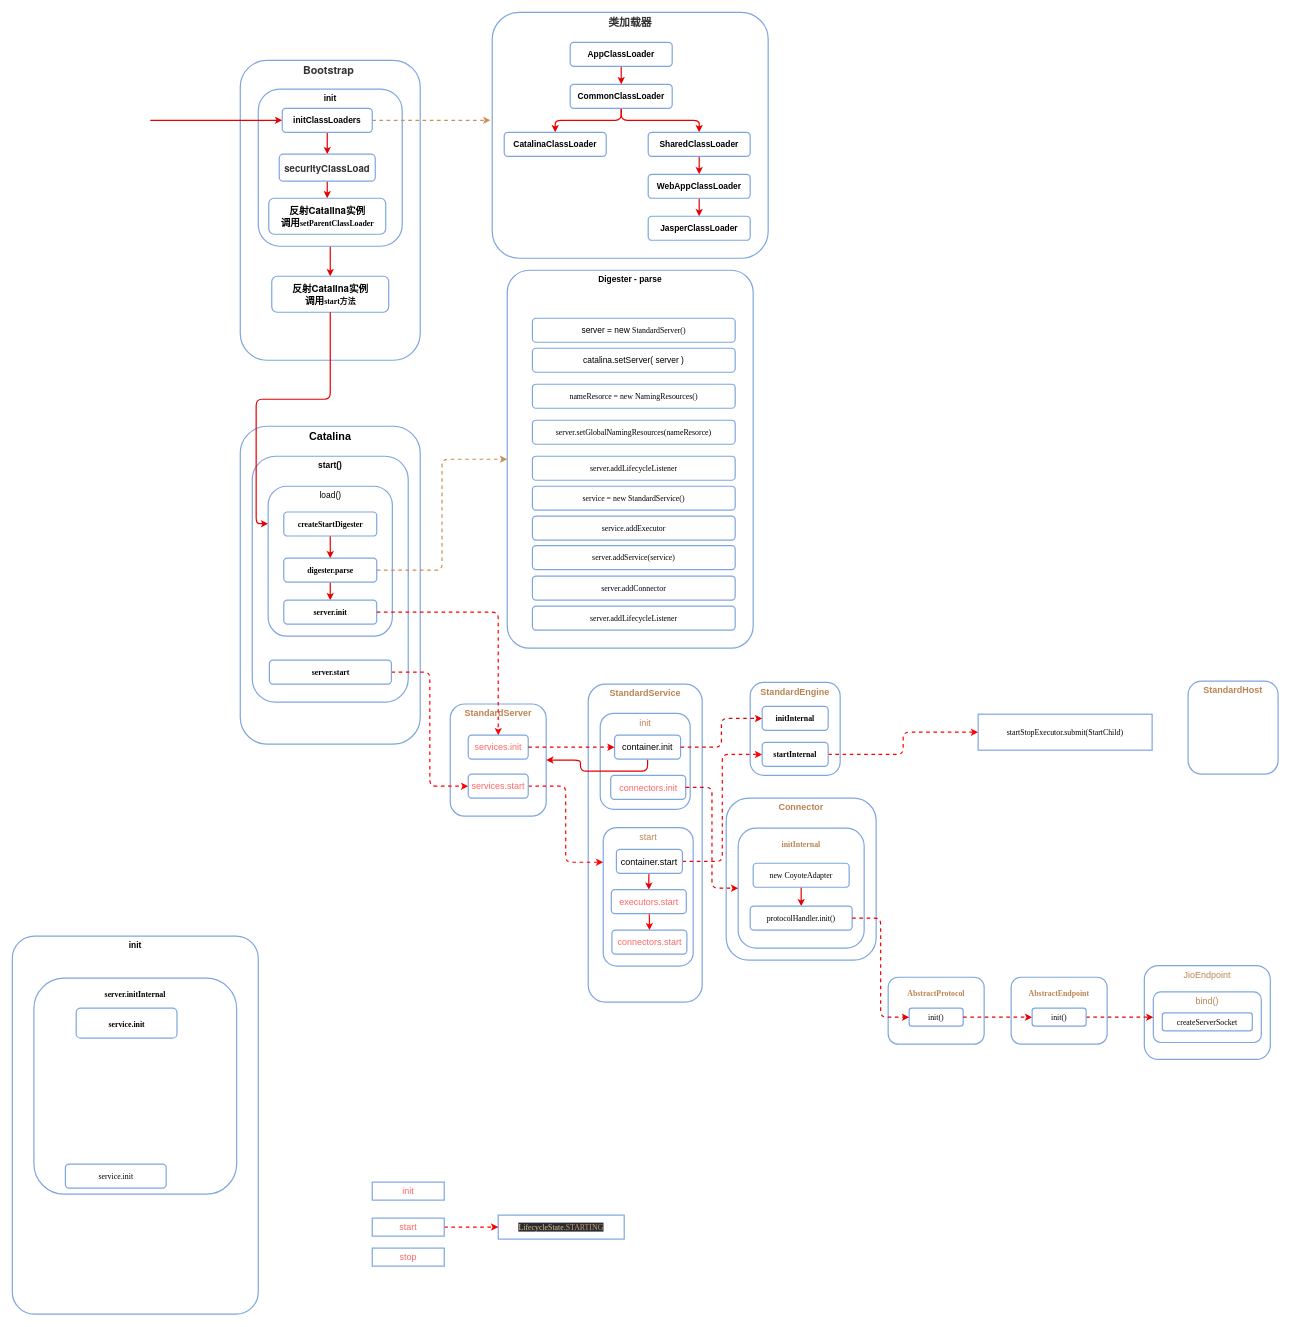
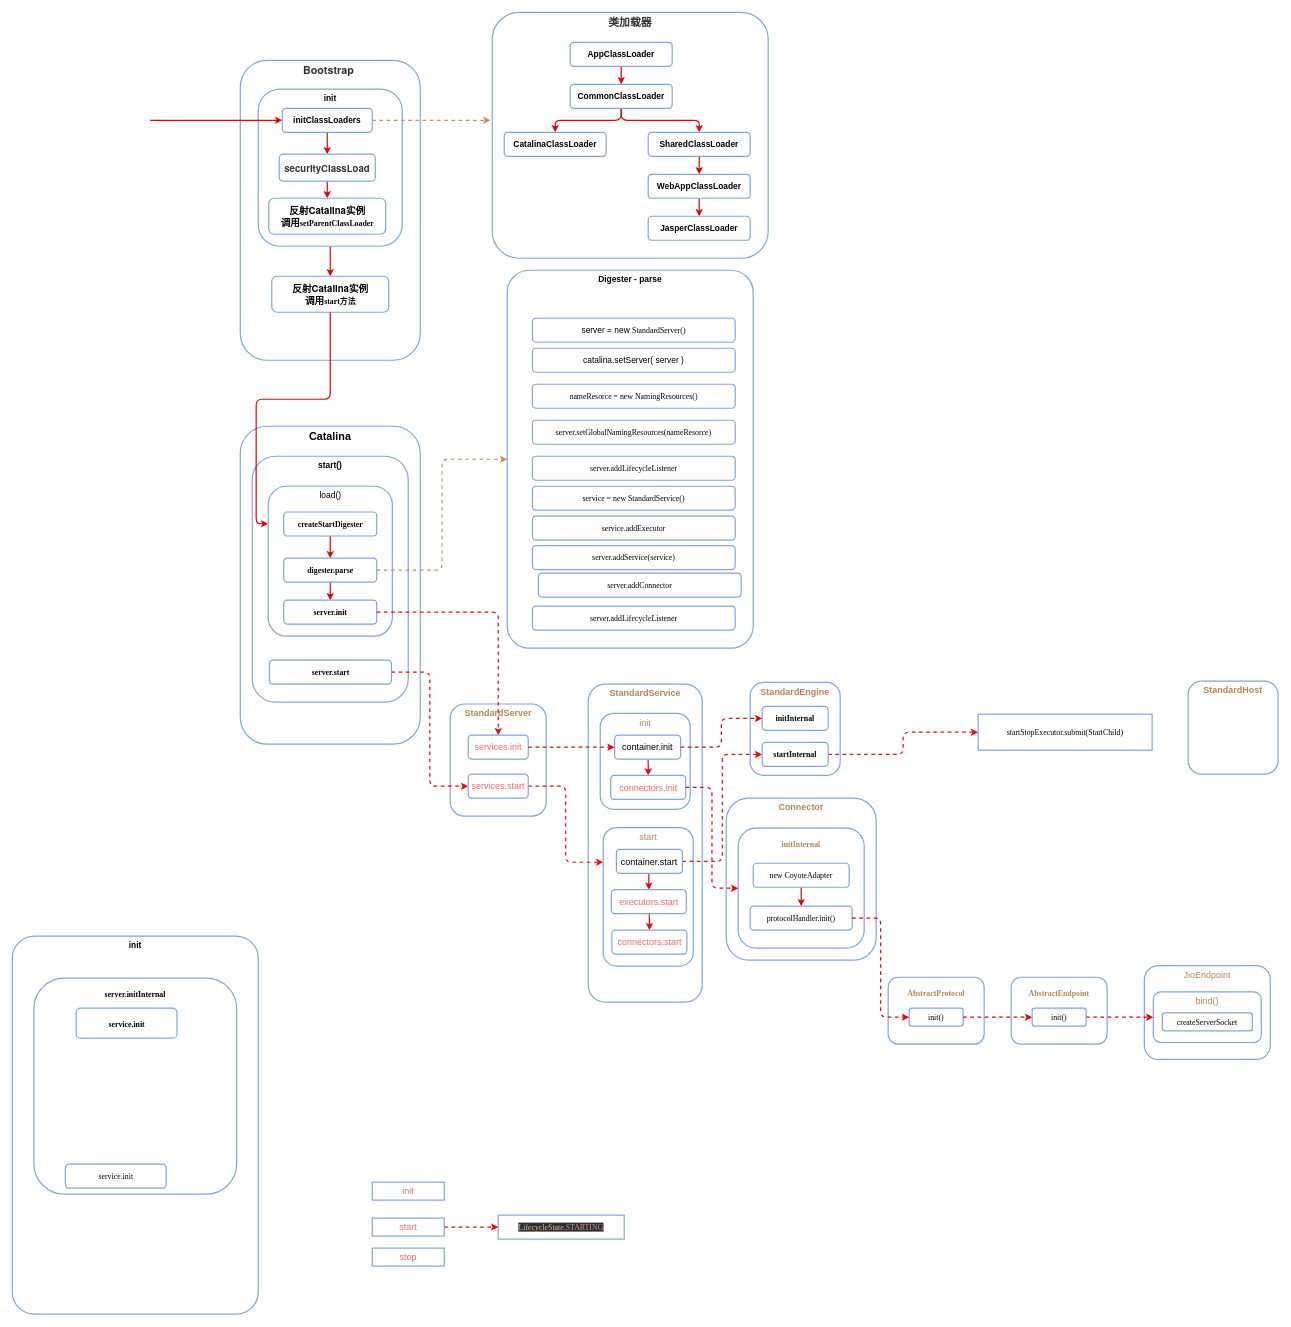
- <mxCell id="34" value="&lt;pre style=&quot;font-family: &amp;#34;consolas&amp;#34; ; font-size: 9.8pt&quot;&gt;&lt;span&gt;server.&lt;/span&gt;addConnector&lt;/pre&gt;" style="rounded=1;whiteSpace=wrap;html=1;labelBackgroundColor=none;strokeColor=#7EA6E0;strokeWidth=2;fontSize=14;fontColor=#000000;" vertex="1" parent="1"><mxGeometry x="887" y="960" width="338" height="40" as="geometry" /></mxCell>
+ <mxCell id="34" value="&lt;pre style=&quot;font-family: &amp;#34;consolas&amp;#34; ; font-size: 9.8pt&quot;&gt;&lt;span&gt;server.&lt;/span&gt;addConnector&lt;/pre&gt;" style="rounded=1;whiteSpace=wrap;html=1;labelBackgroundColor=none;strokeColor=#7EA6E0;strokeWidth=2;fontSize=14;fontColor=#000000;" vertex="1" parent="1"><mxGeometry x="897" y="955" width="338" height="40" as="geometry" /></mxCell>
- <mxCell id="81" style="edgeStyle=orthogonalEdgeStyle;orthogonalLoop=1;jettySize=auto;html=1;exitX=0.5;exitY=1;exitDx=0;exitDy=0;strokeColor=#E60000;strokeWidth=2;fillColor=#cdeb8b;fontSize=15;fontColor=#000000;" edge="1" parent="1" source="82" target="3"><mxGeometry relative="1" as="geometry" /></mxCell>
+ <mxCell id="81" style="edgeStyle=orthogonalEdgeStyle;orthogonalLoop=1;jettySize=auto;html=1;exitX=0.5;exitY=1;exitDx=0;exitDy=0;entryX=0.5;entryY=0;entryDx=0;entryDy=0;strokeColor=#E60000;strokeWidth=2;fillColor=#cdeb8b;fontSize=15;fontColor=#000000;" edge="1" parent="1" source="82" target="83"><mxGeometry relative="1" as="geometry" /></mxCell>
